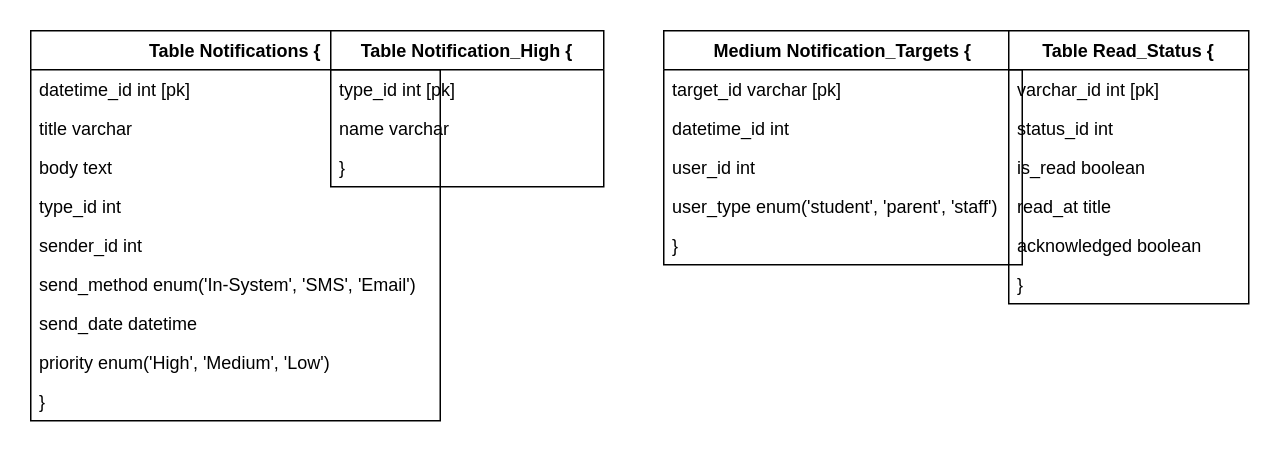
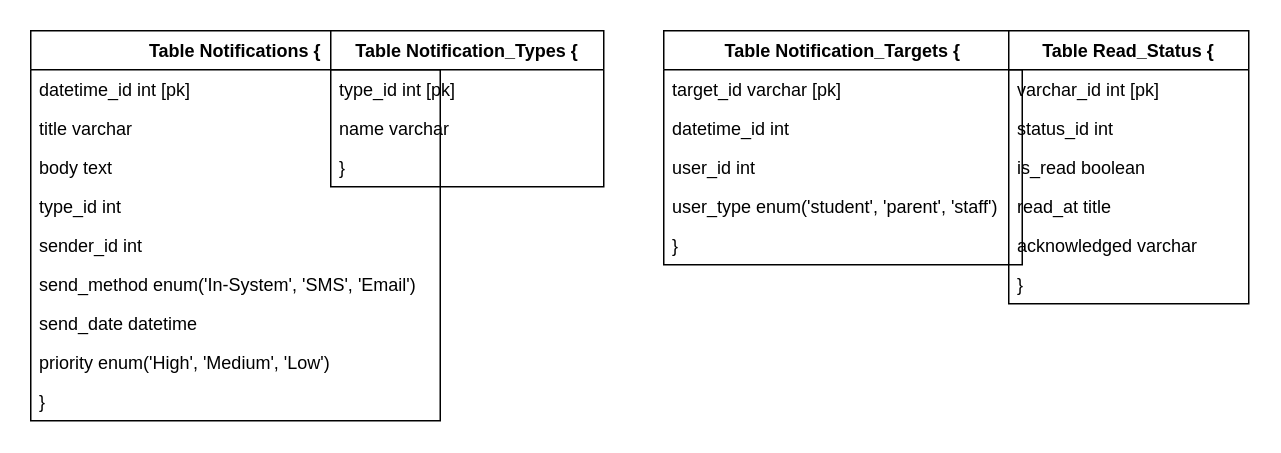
- <mxCell id="12" value="Table Notification_High {" style="swimlane;fontStyle=1;childLayout=stackLayout;horizontal=1;startSize=26;horizontalStack=0;resizeParent=1;resizeParentMax=0;resizeLast=0;collapsible=1;marginBottom=0;" vertex="1" parent="1"><mxGeometry x="220" y="20" width="182" height="104" as="geometry" /></mxCell>
+ <mxCell id="12" value="Table Notification_Types {" style="swimlane;fontStyle=1;childLayout=stackLayout;horizontal=1;startSize=26;horizontalStack=0;resizeParent=1;resizeParentMax=0;resizeLast=0;collapsible=1;marginBottom=0;" vertex="1" parent="1"><mxGeometry x="220" y="20" width="182" height="104" as="geometry" /></mxCell>
- <mxCell id="16" value="Medium Notification_Targets {" style="swimlane;fontStyle=1;childLayout=stackLayout;horizontal=1;startSize=26;horizontalStack=0;resizeParent=1;resizeParentMax=0;resizeLast=0;collapsible=1;marginBottom=0;" vertex="1" parent="1"><mxGeometry x="442" y="20" width="239" height="156" as="geometry" /></mxCell>
+ <mxCell id="16" value="Table Notification_Targets {" style="swimlane;fontStyle=1;childLayout=stackLayout;horizontal=1;startSize=26;horizontalStack=0;resizeParent=1;resizeParentMax=0;resizeLast=0;collapsible=1;marginBottom=0;" vertex="1" parent="1"><mxGeometry x="442" y="20" width="239" height="156" as="geometry" /></mxCell>
- <mxCell id="27" value="  acknowledged boolean" style="text;strokeColor=none;fillColor=none;align=left;verticalAlign=top;spacingLeft=4;spacingRight=4;overflow=hidden;rotatable=0;points=[[0,0.5],[1,0.5]];portConstraint=eastwest;" vertex="1" parent="22"><mxGeometry y="130" width="160" height="26" as="geometry" /></mxCell>
+ <mxCell id="27" value="  acknowledged varchar" style="text;strokeColor=none;fillColor=none;align=left;verticalAlign=top;spacingLeft=4;spacingRight=4;overflow=hidden;rotatable=0;points=[[0,0.5],[1,0.5]];portConstraint=eastwest;" vertex="1" parent="22"><mxGeometry y="130" width="160" height="26" as="geometry" /></mxCell>
